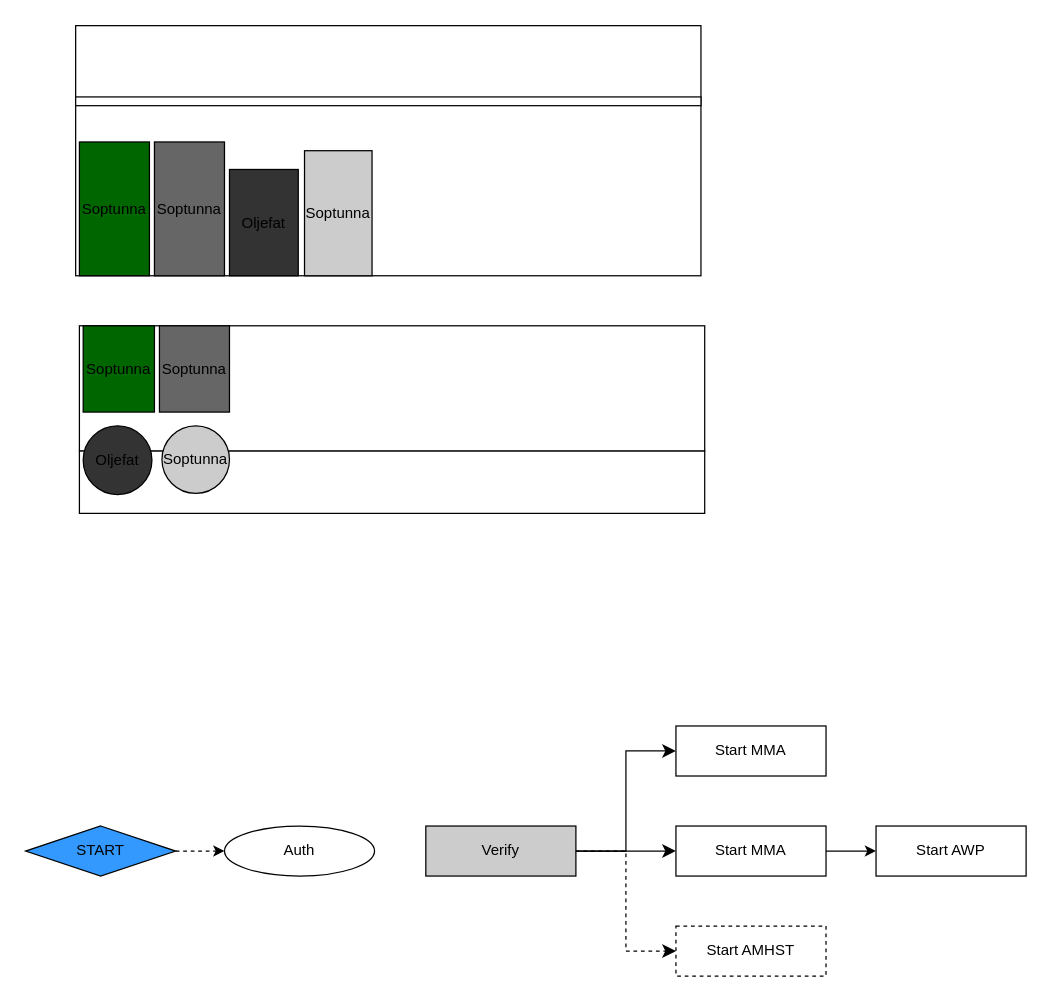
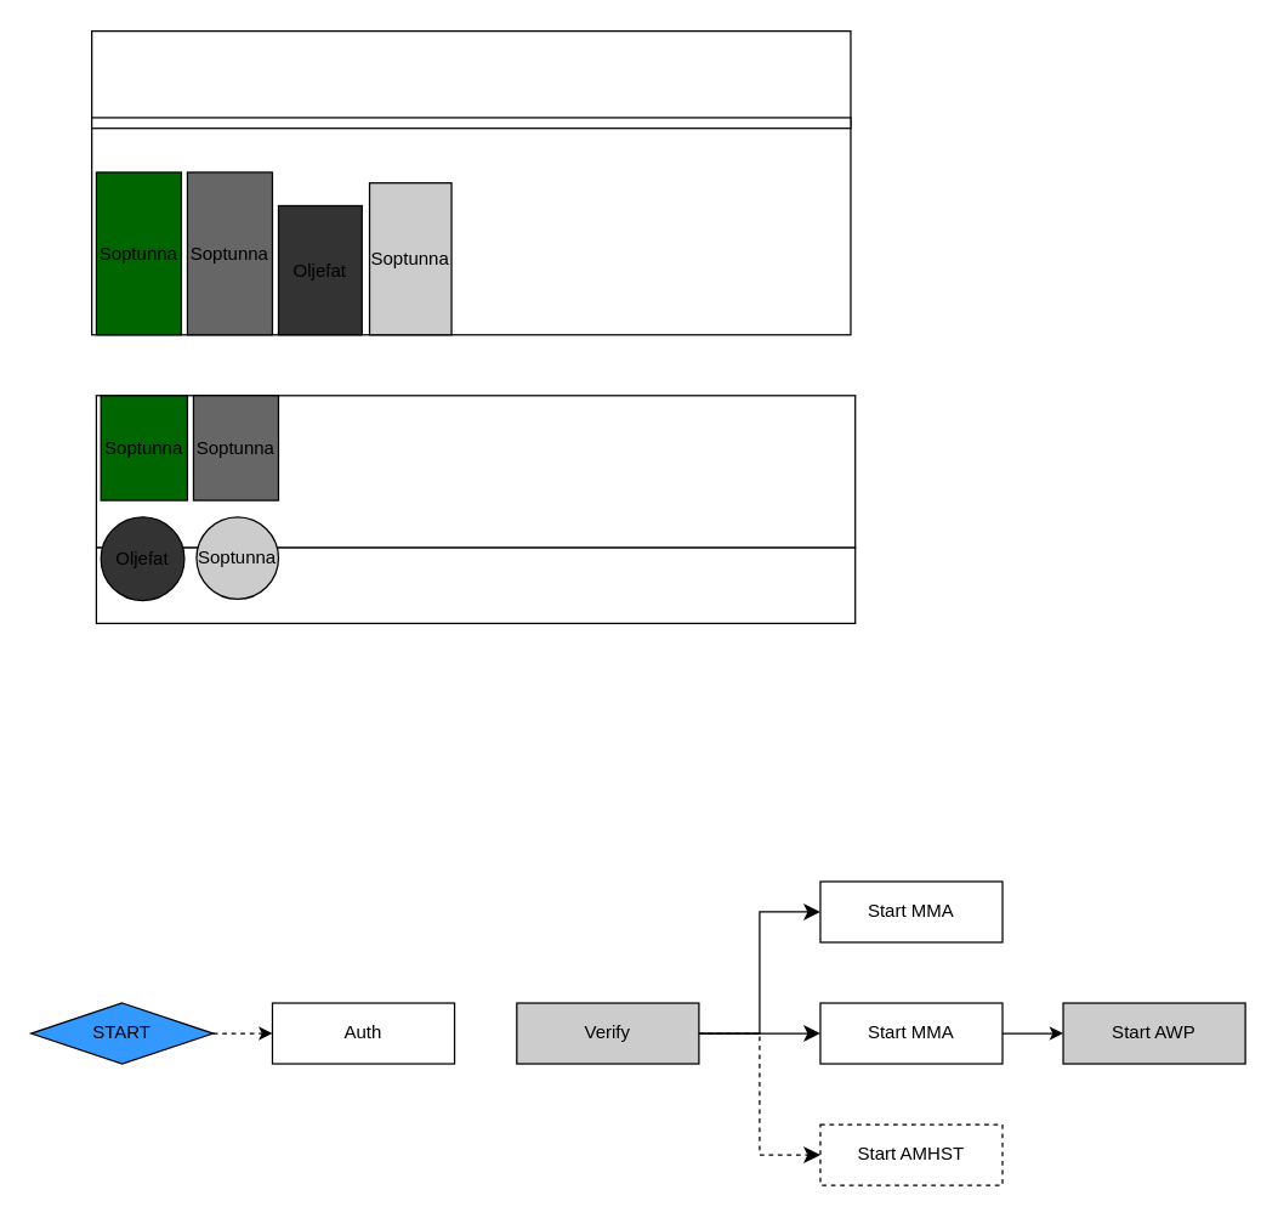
- <mxCell id="10" value="Auth" style="ellipse;whiteSpace=wrap;html=1;" parent="1" vertex="1"><mxGeometry x="179" y="660" width="120" height="40" as="geometry" /></mxCell>
+ <mxCell id="10" value="Auth" style="rounded=0;whiteSpace=wrap;html=1;" parent="1" vertex="1"><mxGeometry x="179" y="660" width="120" height="40" as="geometry" /></mxCell>
- <mxCell id="19" value="Start AWP" style="rounded=0;whiteSpace=wrap;html=1;" parent="1" vertex="1"><mxGeometry x="700" y="660" width="120" height="40" as="geometry" /></mxCell>
+ <mxCell id="19" value="Start AWP" style="rounded=0;whiteSpace=wrap;html=1;fillColor=#cccccc;" parent="1" vertex="1"><mxGeometry x="700" y="660" width="120" height="40" as="geometry" /></mxCell>
